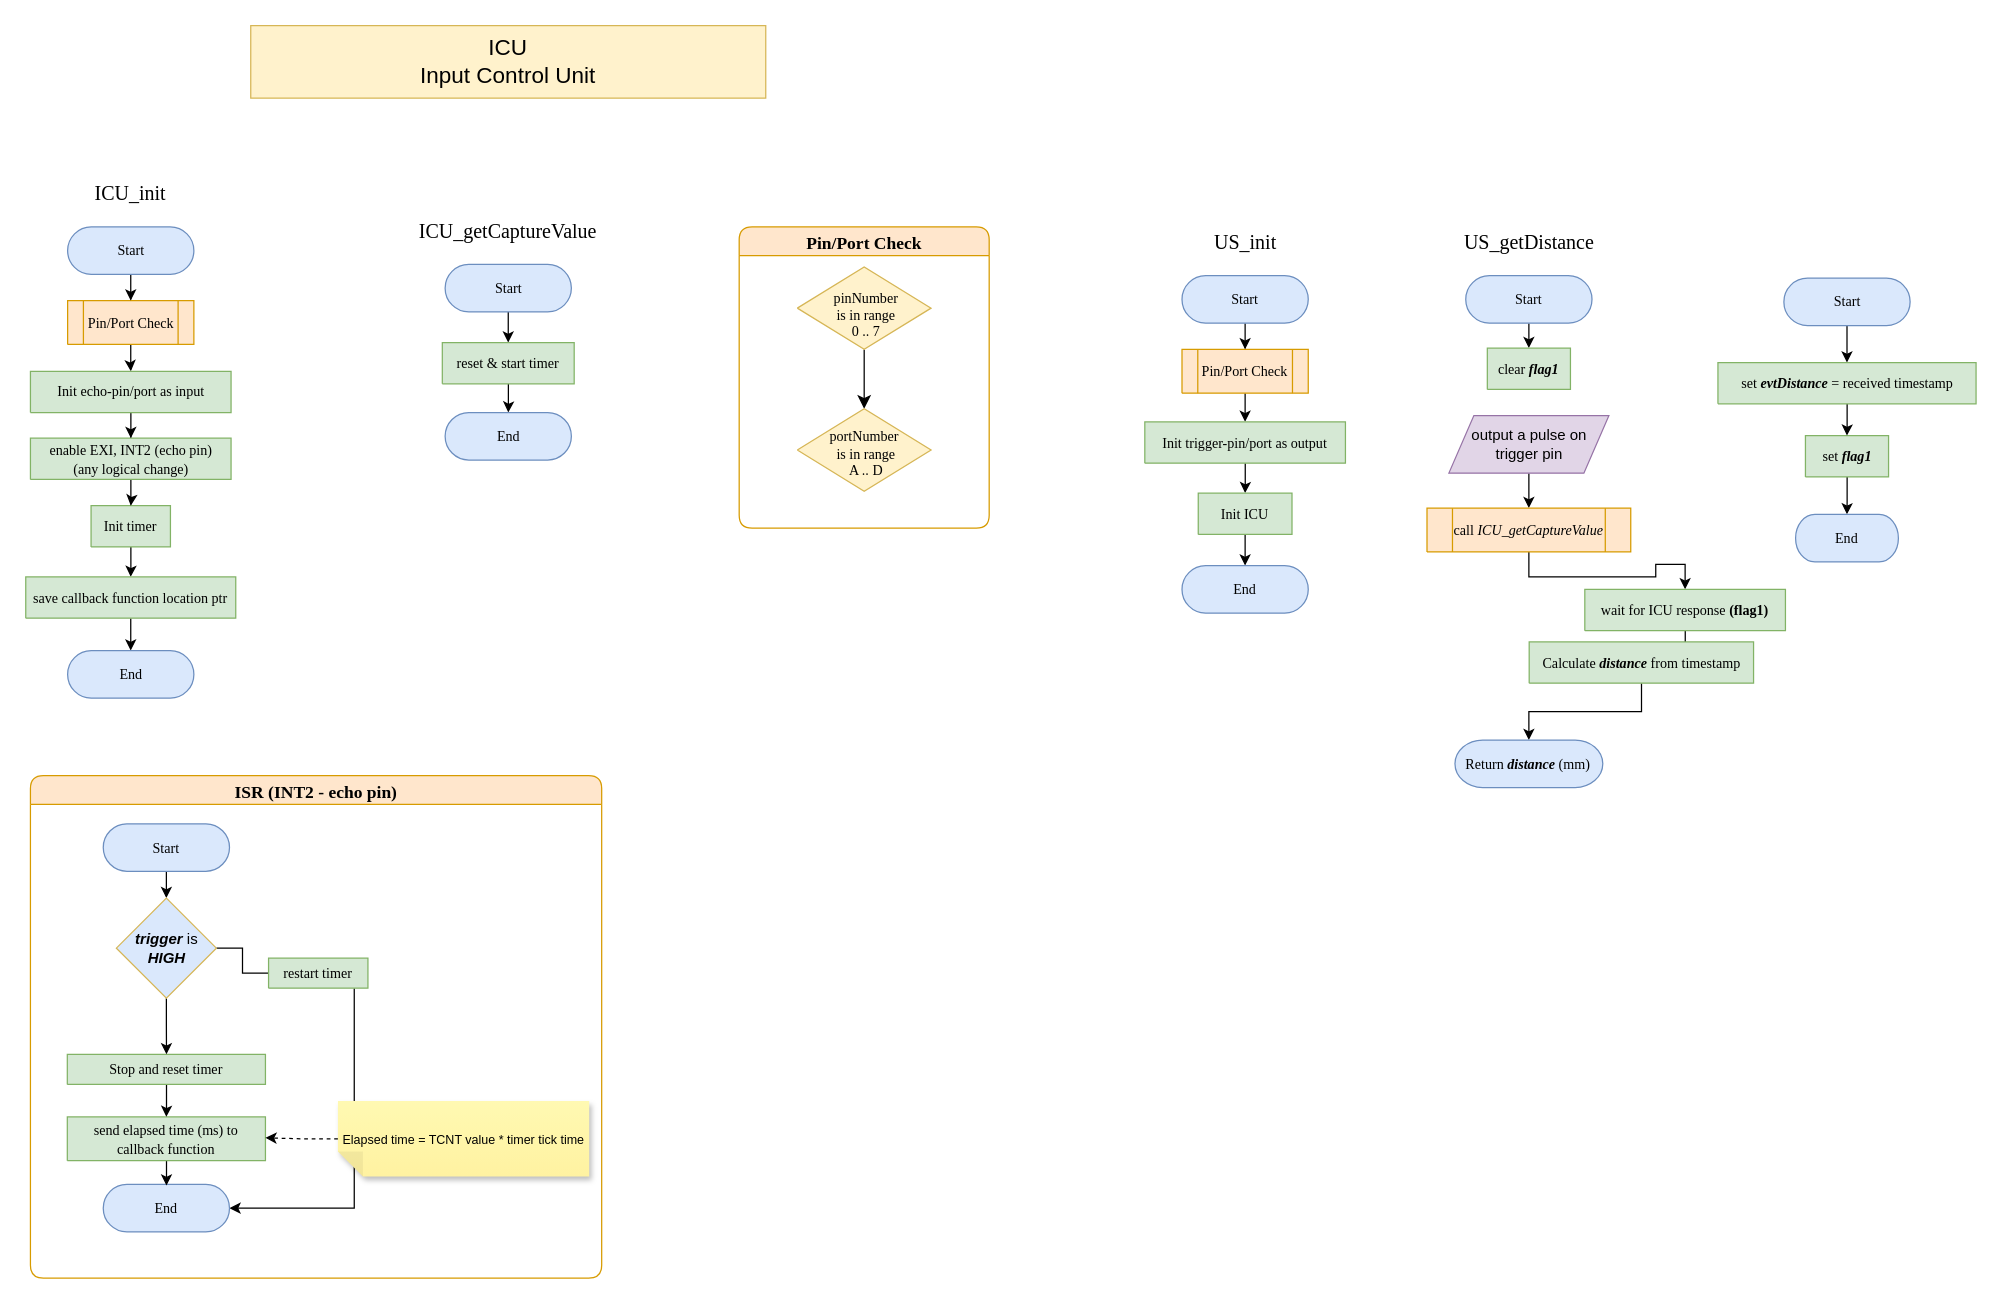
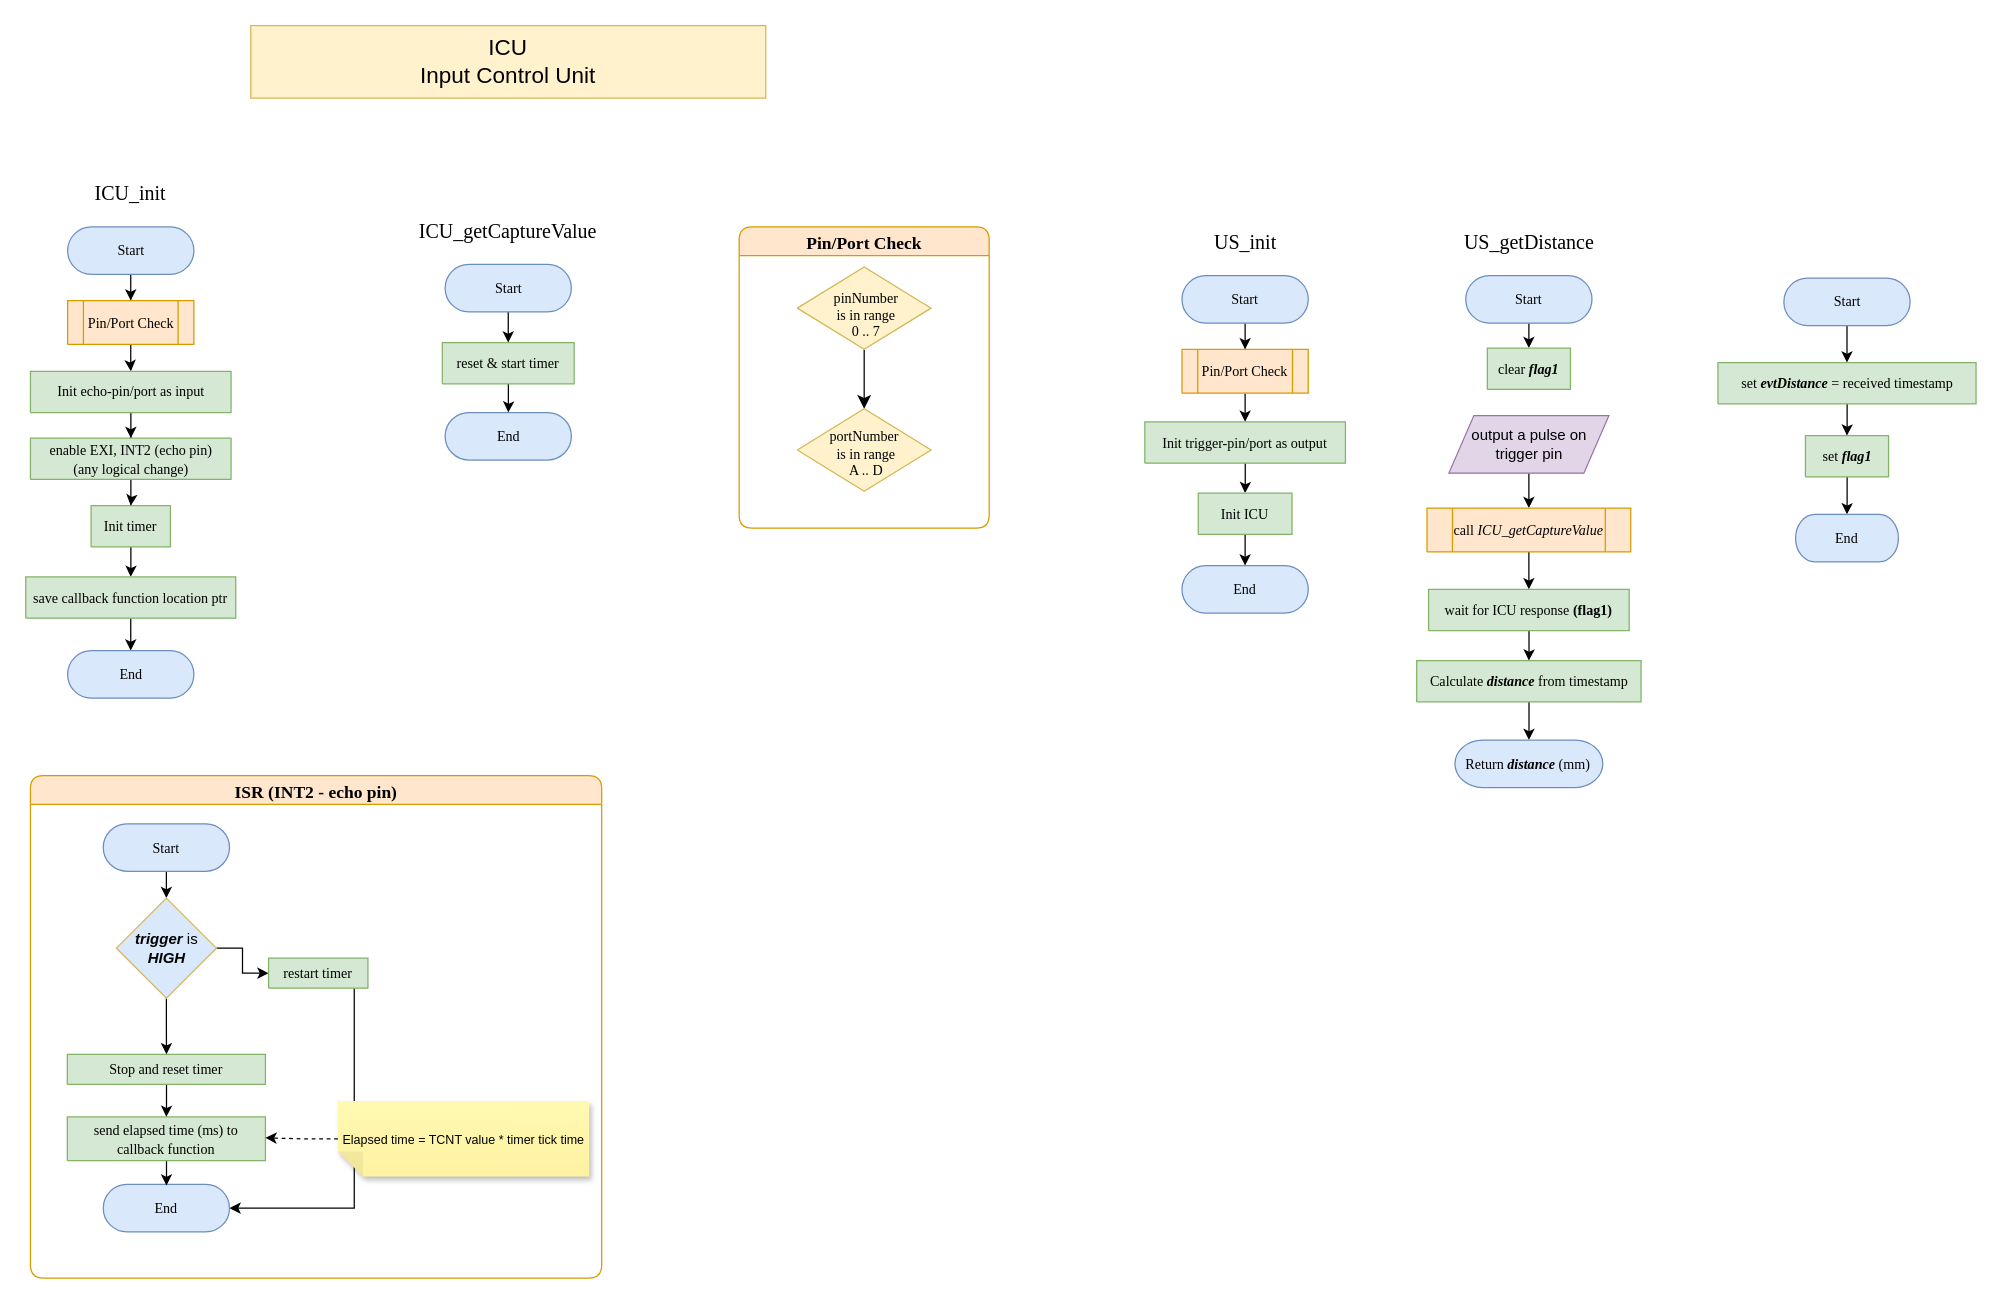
- <mxCell id="65" value="&lt;div style=&quot;&quot;&gt;&lt;span style=&quot;font-size: 11.29px;&quot;&gt;wait for ICU response &lt;b&gt;(flag1)&lt;/b&gt;&lt;/span&gt;&lt;/div&gt;" style="verticalAlign=middle;align=center;overflow=width;vsdxID=274;fillColor=#d5e8d4;shape=stencil(nZBLDoAgDERP0z3SIyjew0SURgSD+Lu9kMZoXLhwN9O+tukAlrNpJg1SzDH4QW/URgNYgZTkjA4UkwJUgGXng+6DX1zLfmoymdXo17xh5zmRJ6Q42BWCfc2oJfdAr+Yv+AP9Cb7OJ3H/2JG1HNGz/84klThPVCc=);strokeColor=#82b366;spacingTop=-1;spacingBottom=-1;spacingLeft=-1;spacingRight=-1;points=[[0,0.5,0],[1,0.5,0],[0.5,1,0],[0.5,0,0]];labelBackgroundColor=none;rounded=1;html=1;whiteSpace=wrap;fontFamily=Calibri;" parent="1" vertex="1"><mxGeometry x="1267.25" y="471" width="160.5" height="33" as="geometry" /></mxCell>
+ <mxCell id="65" value="&lt;div style=&quot;&quot;&gt;&lt;span style=&quot;font-size: 11.29px;&quot;&gt;wait for ICU response &lt;b&gt;(flag1)&lt;/b&gt;&lt;/span&gt;&lt;/div&gt;" style="verticalAlign=middle;align=center;overflow=width;vsdxID=274;fillColor=#d5e8d4;shape=stencil(nZBLDoAgDERP0z3SIyjew0SURgSD+Lu9kMZoXLhwN9O+tukAlrNpJg1SzDH4QW/URgNYgZTkjA4UkwJUgGXng+6DX1zLfmoymdXo17xh5zmRJ6Q42BWCfc2oJfdAr+Yv+AP9Cb7OJ3H/2JG1HNGz/84klThPVCc=);strokeColor=#82b366;spacingTop=-1;spacingBottom=-1;spacingLeft=-1;spacingRight=-1;points=[[0,0.5,0],[1,0.5,0],[0.5,1,0],[0.5,0,0]];labelBackgroundColor=none;rounded=1;html=1;whiteSpace=wrap;fontFamily=Calibri;" parent="1" vertex="1"><mxGeometry x="1142.25" y="471" width="160.5" height="33" as="geometry" /></mxCell>
- <mxCell id="67" value="&lt;div style=&quot;&quot;&gt;&lt;span style=&quot;font-size: 11.29px;&quot;&gt;Calculate &lt;b&gt;&lt;i&gt;distance &lt;/i&gt;&lt;/b&gt;from timestamp&lt;/span&gt;&lt;/div&gt;" style="verticalAlign=middle;align=center;overflow=width;vsdxID=274;fillColor=#d5e8d4;shape=stencil(nZBLDoAgDERP0z3SIyjew0SURgSD+Lu9kMZoXLhwN9O+tukAlrNpJg1SzDH4QW/URgNYgZTkjA4UkwJUgGXng+6DX1zLfmoymdXo17xh5zmRJ6Q42BWCfc2oJfdAr+Yv+AP9Cb7OJ3H/2JG1HNGz/84klThPVCc=);strokeColor=#82b366;spacingTop=-1;spacingBottom=-1;spacingLeft=-1;spacingRight=-1;points=[[0,0.5,0],[1,0.5,0],[0.5,1,0],[0.5,0,0]];labelBackgroundColor=none;rounded=1;html=1;whiteSpace=wrap;fontFamily=Calibri;" parent="1" vertex="1"><mxGeometry x="1222.75" y="513" width="179.5" height="33" as="geometry" /></mxCell>
+ <mxCell id="67" value="&lt;div style=&quot;&quot;&gt;&lt;span style=&quot;font-size: 11.29px;&quot;&gt;Calculate &lt;b&gt;&lt;i&gt;distance &lt;/i&gt;&lt;/b&gt;from timestamp&lt;/span&gt;&lt;/div&gt;" style="verticalAlign=middle;align=center;overflow=width;vsdxID=274;fillColor=#d5e8d4;shape=stencil(nZBLDoAgDERP0z3SIyjew0SURgSD+Lu9kMZoXLhwN9O+tukAlrNpJg1SzDH4QW/URgNYgZTkjA4UkwJUgGXng+6DX1zLfmoymdXo17xh5zmRJ6Q42BWCfc2oJfdAr+Yv+AP9Cb7OJ3H/2JG1HNGz/84klThPVCc=);strokeColor=#82b366;spacingTop=-1;spacingBottom=-1;spacingLeft=-1;spacingRight=-1;points=[[0,0.5,0],[1,0.5,0],[0.5,1,0],[0.5,0,0]];labelBackgroundColor=none;rounded=1;html=1;whiteSpace=wrap;fontFamily=Calibri;" parent="1" vertex="1"><mxGeometry x="1132.75" y="528" width="179.5" height="33" as="geometry" /></mxCell>
- <mxCell id="49" value="" style="edgeStyle=orthogonalEdgeStyle;rounded=0;orthogonalLoop=1;jettySize=auto;html=1;endArrow=none;" parent="40" source="51" target="54" edge="1"><mxGeometry relative="1" as="geometry" /></mxCell>
+ <mxCell id="49" value="" style="edgeStyle=orthogonalEdgeStyle;rounded=0;orthogonalLoop=1;jettySize=auto;html=1;" parent="40" source="51" target="54" edge="1"><mxGeometry relative="1" as="geometry" /></mxCell>
